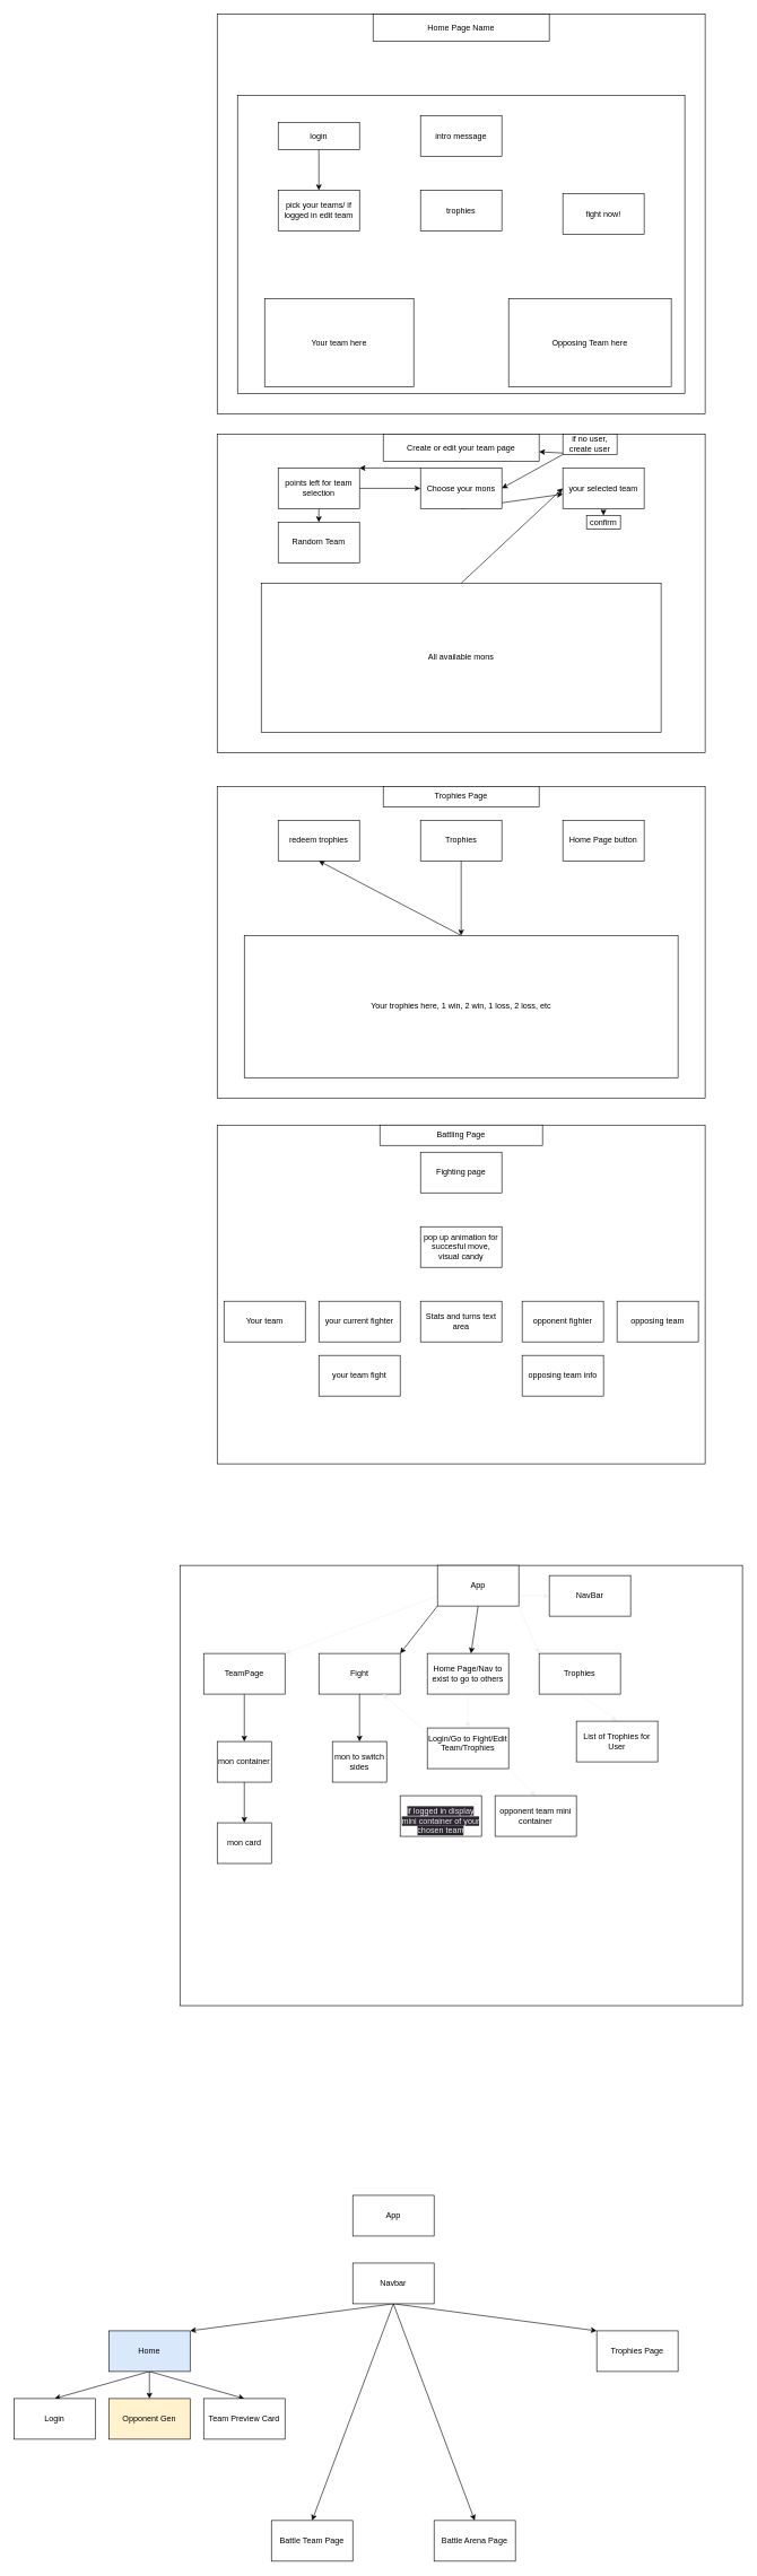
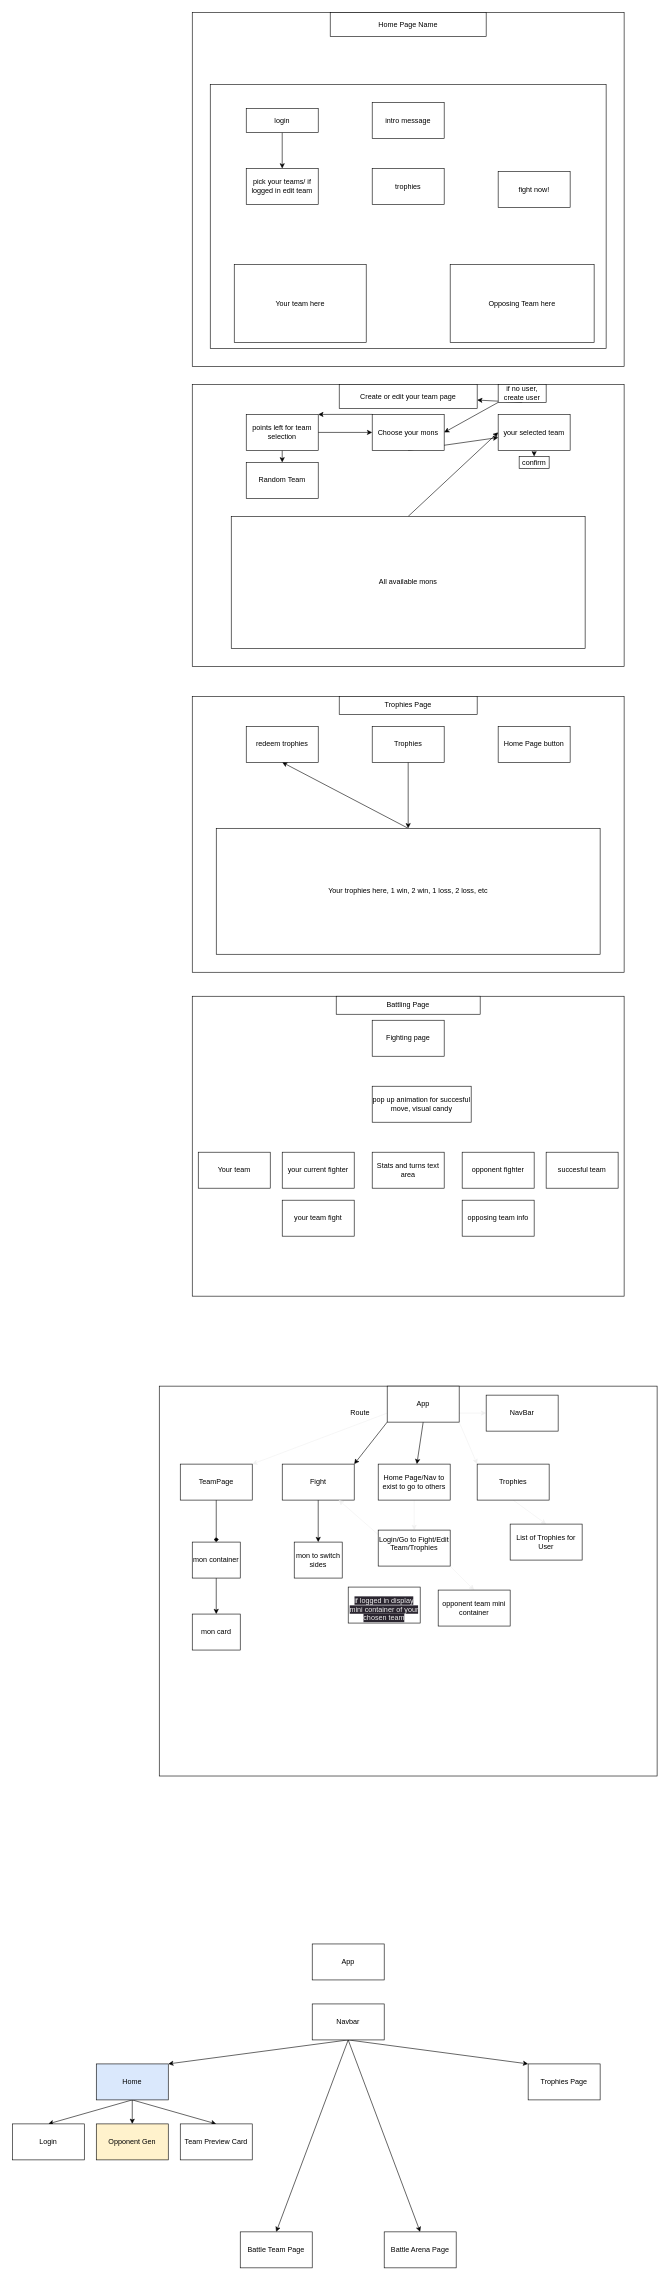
- <mxCell id="39" value="pop up animation for succesful move, visual candy" style="rounded=0;whiteSpace=wrap;html=1;" parent="1" vertex="1"><mxGeometry x="620" y="1810" width="120" height="60" as="geometry" /></mxCell>
+ <mxCell id="39" value="pop up animation for succesful move, visual candy" style="rounded=0;whiteSpace=wrap;html=1;" parent="1" vertex="1"><mxGeometry x="620" y="1810" width="165" height="60" as="geometry" /></mxCell>
- <mxCell id="33" value="opposing team" style="rounded=0;whiteSpace=wrap;html=1;" parent="1" vertex="1"><mxGeometry x="910" y="1920" width="120" height="60" as="geometry" /></mxCell>
+ <mxCell id="33" value="succesful team" style="rounded=0;whiteSpace=wrap;html=1;" parent="1" vertex="1"><mxGeometry x="910" y="1920" width="120" height="60" as="geometry" /></mxCell>
+ <mxCell id="71" value="Route" style="text;strokeColor=none;align=center;fillColor=none;html=1;verticalAlign=middle;whiteSpace=wrap;rounded=0;" parent="1" vertex="1"><mxGeometry x="570" y="2340" width="60" height="30" as="geometry" /></mxCell>
- <mxCell id="60" style="html=1;exitX=0.5;exitY=1;exitDx=0;exitDy=0;" parent="1" source="72" target="68" edge="1"><mxGeometry relative="1" as="geometry" /></mxCell>
+ <mxCell id="60" style="html=1;exitX=0.5;exitY=1;exitDx=0;exitDy=0;endArrow=diamond;" parent="1" source="72" target="68" edge="1"><mxGeometry relative="1" as="geometry" /></mxCell>
- <mxCell id="73" value="&lt;br&gt;&lt;span style=&quot;color: rgb(240, 240, 240); font-family: Helvetica; font-size: 12px; font-style: normal; font-variant-ligatures: normal; font-variant-caps: normal; letter-spacing: normal; orphans: 2; text-align: center; text-indent: 0px; text-transform: none; widows: 2; word-spacing: 0px; -webkit-text-stroke-width: 0px; background-color: rgb(42, 37, 47); text-decoration-thickness: initial; text-decoration-style: initial; text-decoration-color: initial; float: none; display: inline !important;&quot;&gt;if logged in display mini container of your chosen team&lt;/span&gt;&lt;br&gt;" style="whiteSpace=wrap;html=1;" parent="1" vertex="1"><mxGeometry x="590" y="2650" width="120" height="60" as="geometry" /></mxCell>
+ <mxCell id="73" value="&lt;br&gt;&lt;span style=&quot;color: rgb(240, 240, 240); font-family: Helvetica; font-size: 12px; font-style: normal; font-variant-ligatures: normal; font-variant-caps: normal; letter-spacing: normal; orphans: 2; text-align: center; text-indent: 0px; text-transform: none; widows: 2; word-spacing: 0px; -webkit-text-stroke-width: 0px; background-color: rgb(42, 37, 47); text-decoration-thickness: initial; text-decoration-style: initial; text-decoration-color: initial; float: none; display: inline !important;&quot;&gt;if logged in display mini container of your chosen team&lt;/span&gt;&lt;br&gt;" style="whiteSpace=wrap;html=1;" parent="1" vertex="1"><mxGeometry x="580" y="2645" width="120" height="60" as="geometry" /></mxCell>
